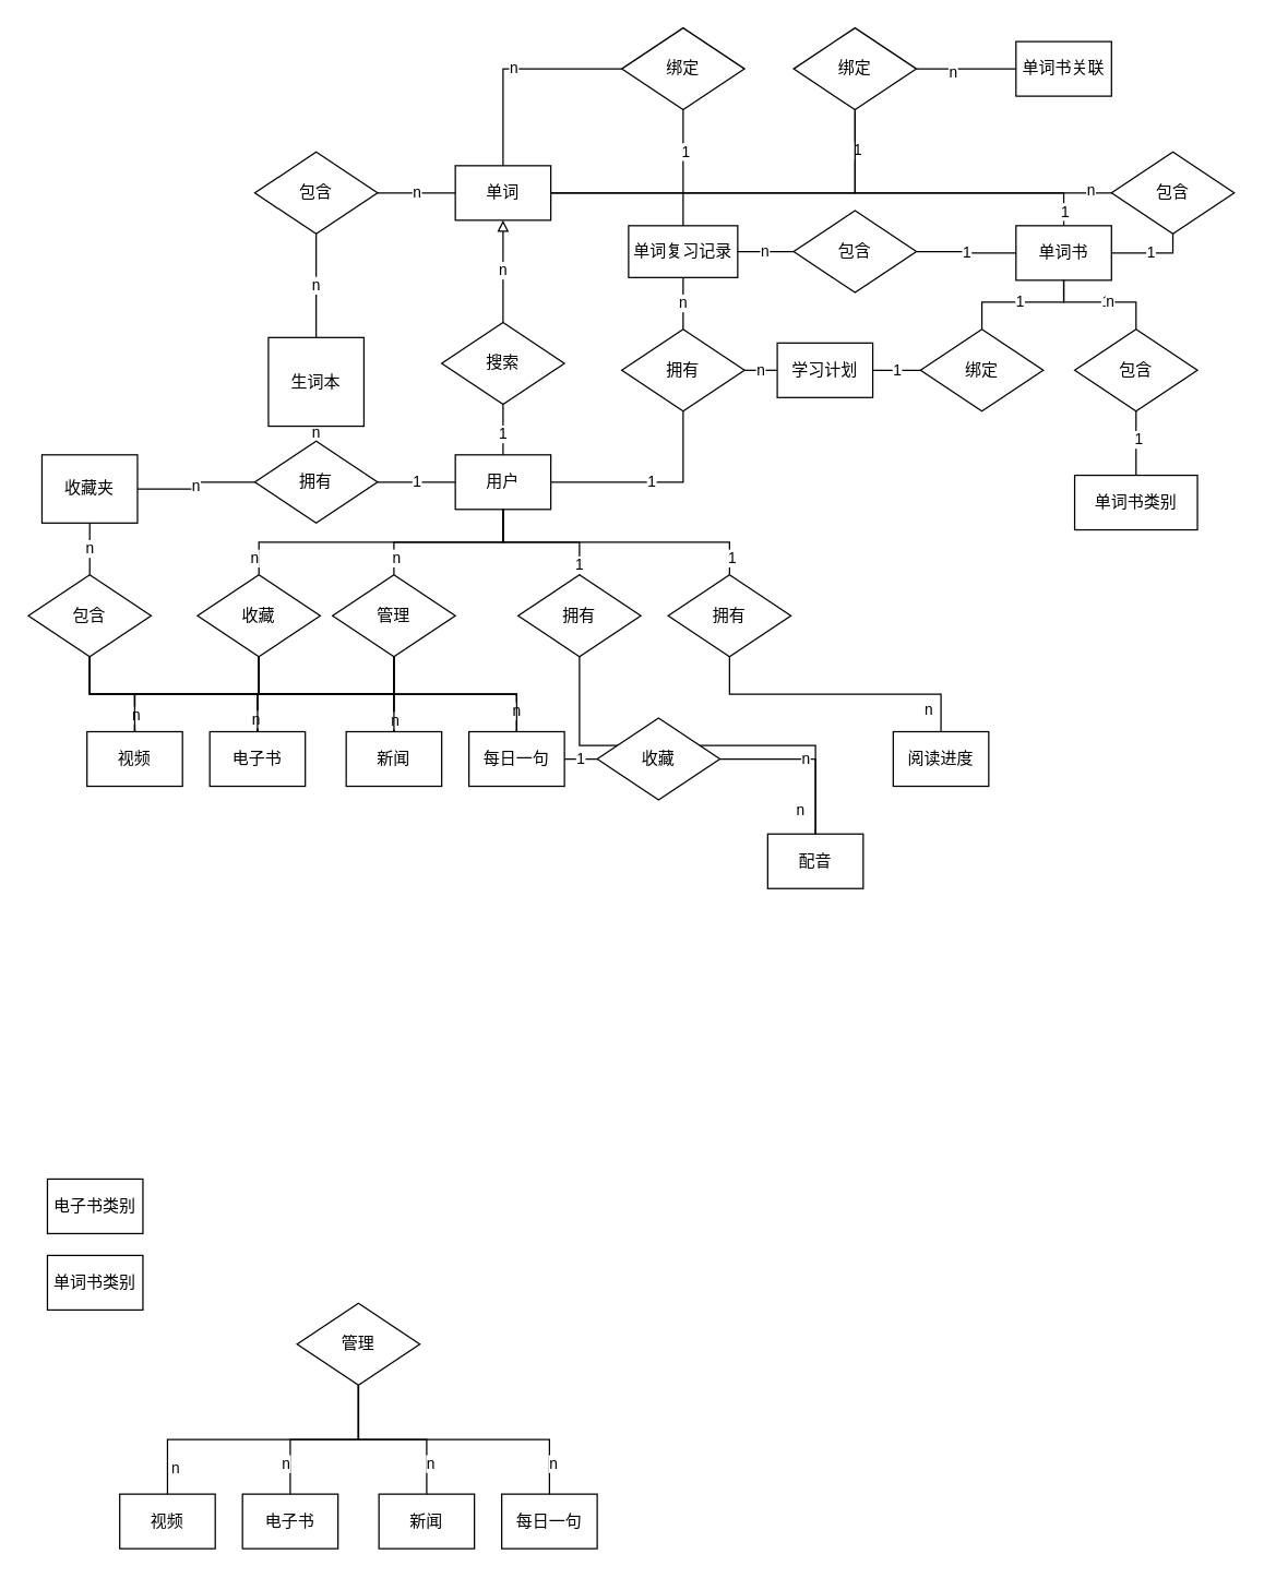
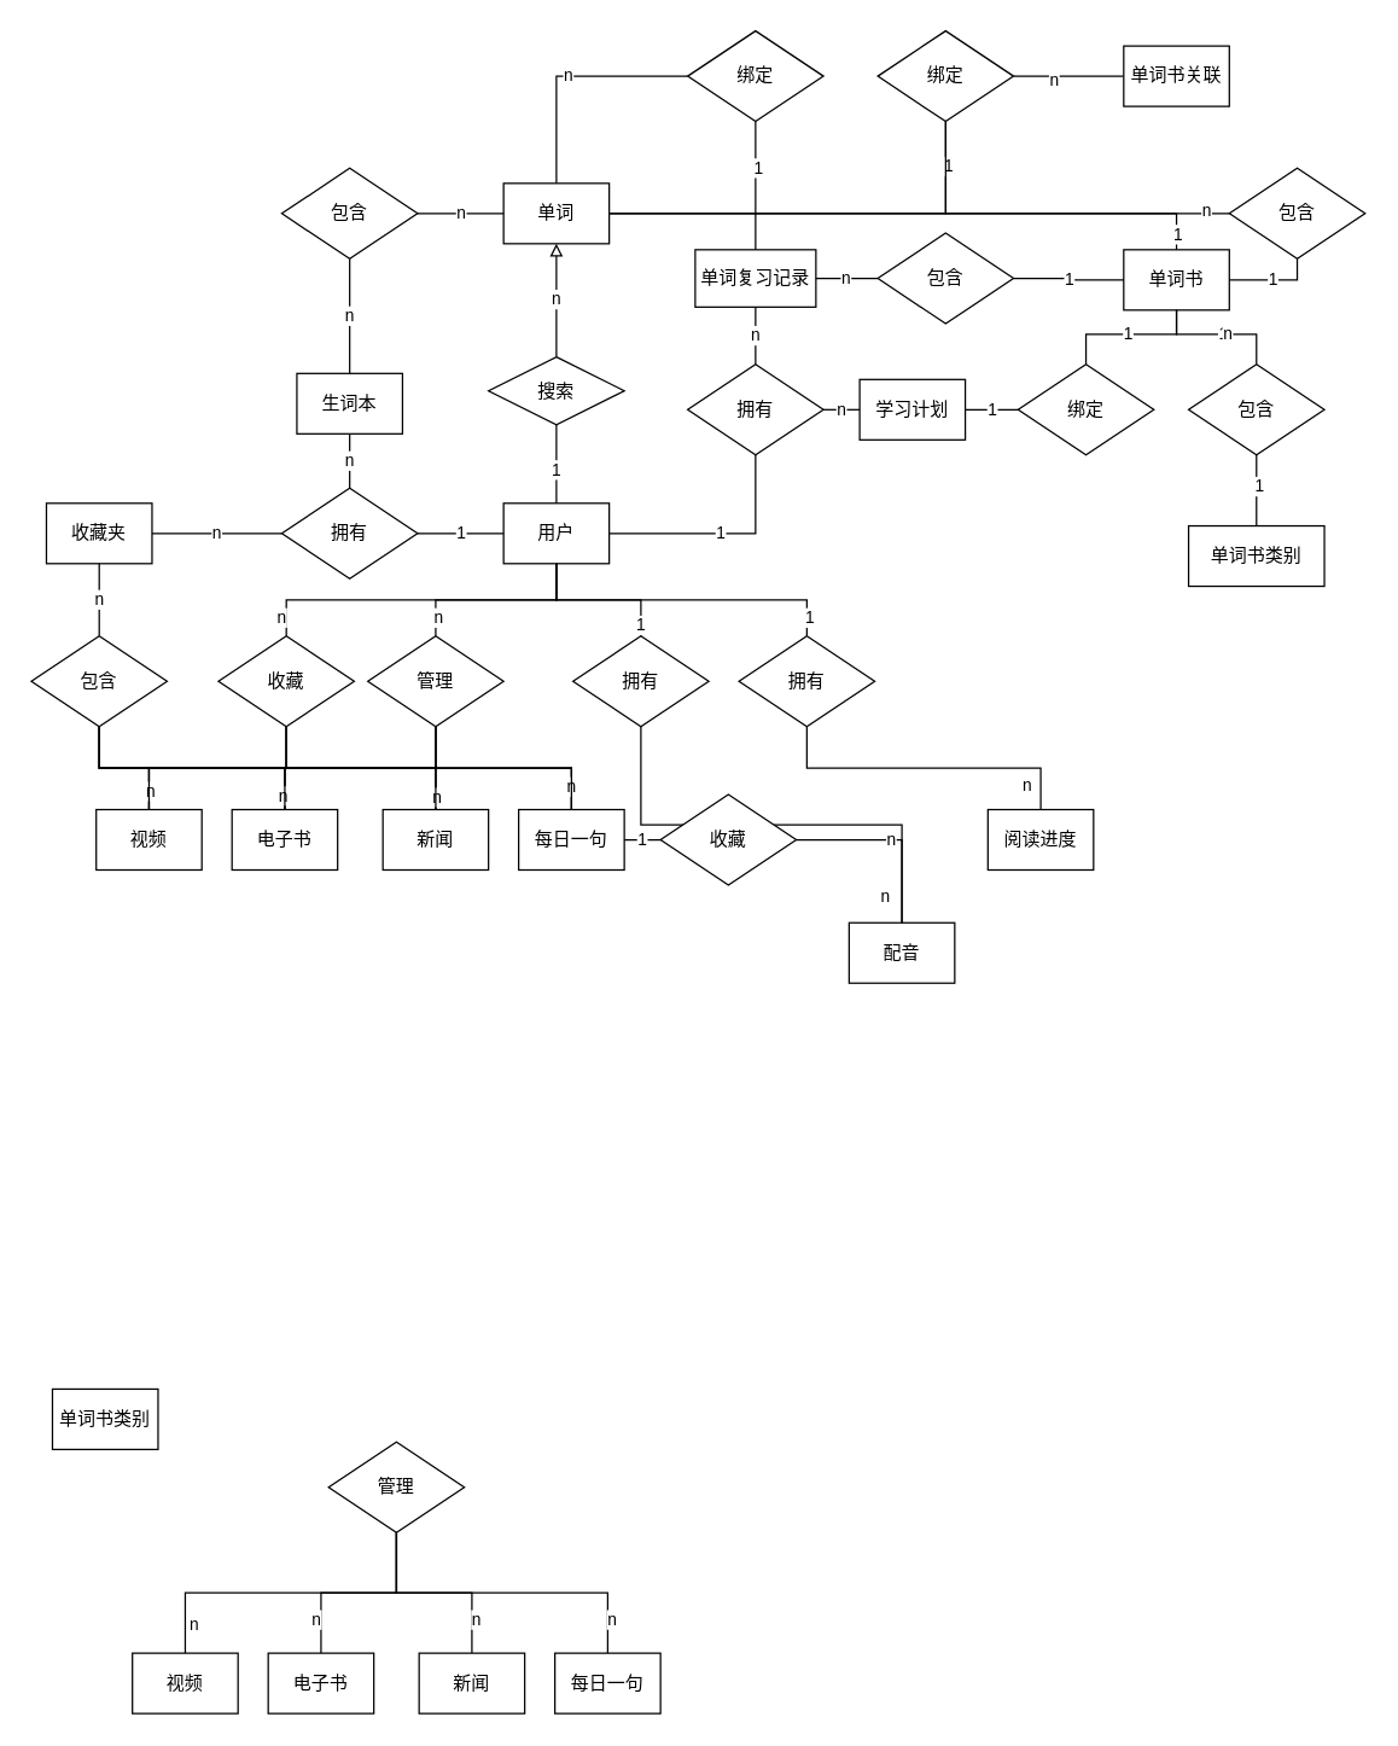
- <mxCell id="32" value="搜索" style="shape=rhombus;perimeter=rhombusPerimeter;whiteSpace=wrap;html=1;align=center;" vertex="1" parent="1"><mxGeometry x="323" y="236" width="90" height="60" as="geometry" /></mxCell>
+ <mxCell id="32" value="搜索" style="shape=rhombus;perimeter=rhombusPerimeter;whiteSpace=wrap;html=1;align=center;" vertex="1" parent="1"><mxGeometry x="323" y="236" width="90" height="45" as="geometry" /></mxCell>
- <mxCell id="39" value="生词本" style="whiteSpace=wrap;html=1;align=center;" vertex="1" parent="1"><mxGeometry x="196" y="247" width="70" height="65" as="geometry" /></mxCell>
+ <mxCell id="39" value="生词本" style="whiteSpace=wrap;html=1;align=center;" vertex="1" parent="1"><mxGeometry x="196" y="247" width="70" height="40" as="geometry" /></mxCell>
- <mxCell id="61" value="收藏夹" style="whiteSpace=wrap;html=1;align=center;" vertex="1" parent="1"><mxGeometry x="30" y="333" width="70" height="50" as="geometry" /></mxCell>
+ <mxCell id="61" value="收藏夹" style="whiteSpace=wrap;html=1;align=center;" vertex="1" parent="1"><mxGeometry x="30" y="333" width="70" height="40" as="geometry" /></mxCell>
- <mxCell id="33" value="电子书类别" style="whiteSpace=wrap;html=1;align=center;" vertex="1" parent="1"><mxGeometry x="34" y="864" width="70" height="40" as="geometry" /></mxCell>
